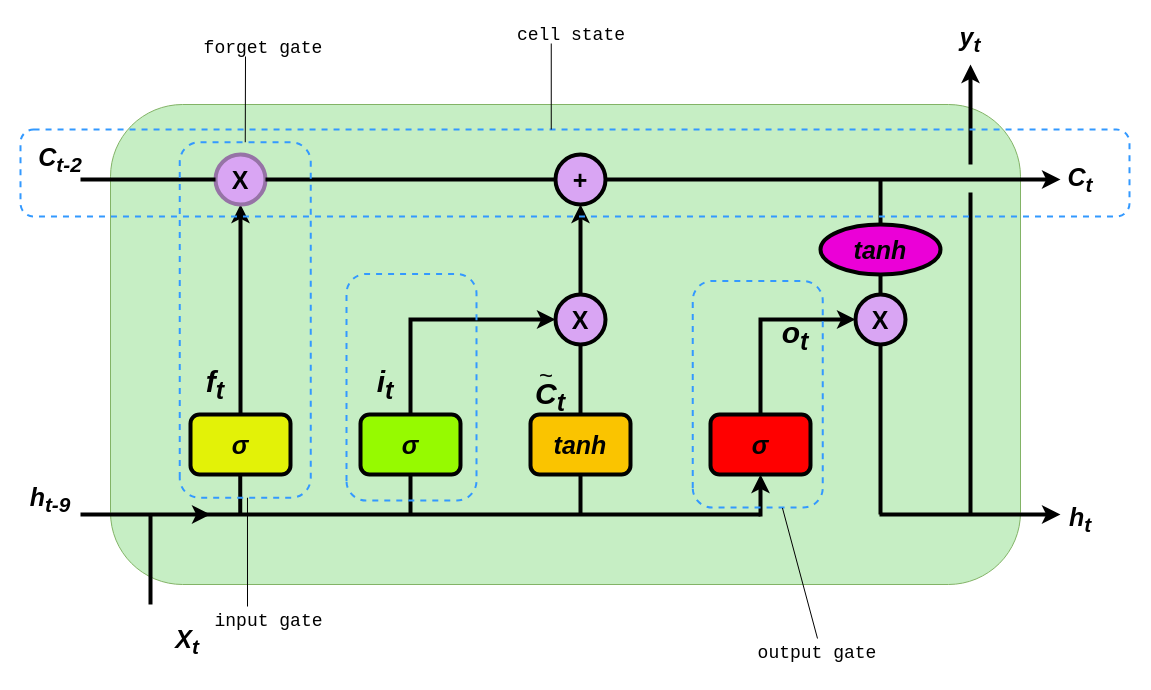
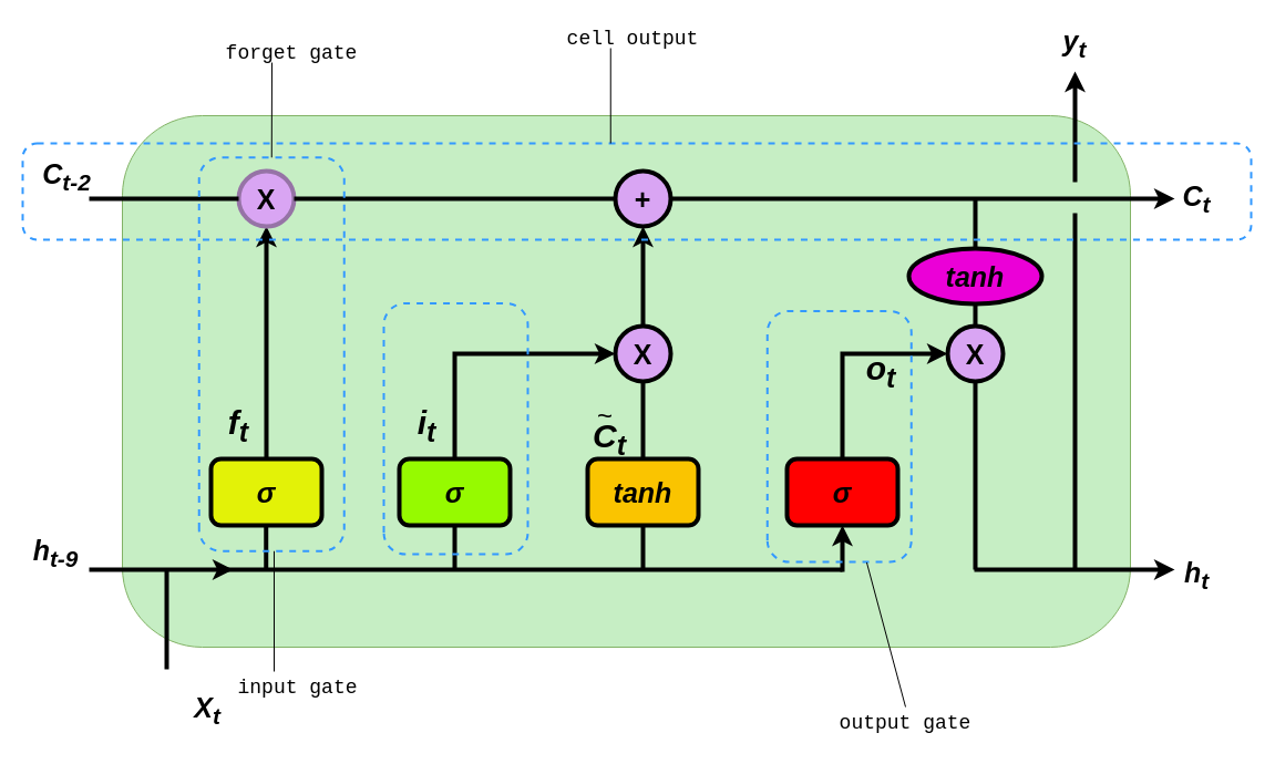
- <mxCell id="55" value="cell state" style="text;html=1;align=center;verticalAlign=middle;whiteSpace=wrap;rounded=0;fontFamily=Courier New;fontSize=18;" vertex="1" parent="1"><mxGeometry x="505" y="20" width="132" height="30" as="geometry" /></mxCell>
+ <mxCell id="55" value="cell output" style="text;html=1;align=center;verticalAlign=middle;whiteSpace=wrap;rounded=0;fontFamily=Courier New;fontSize=18;" vertex="1" parent="1"><mxGeometry x="505" y="20" width="132" height="30" as="geometry" /></mxCell>
